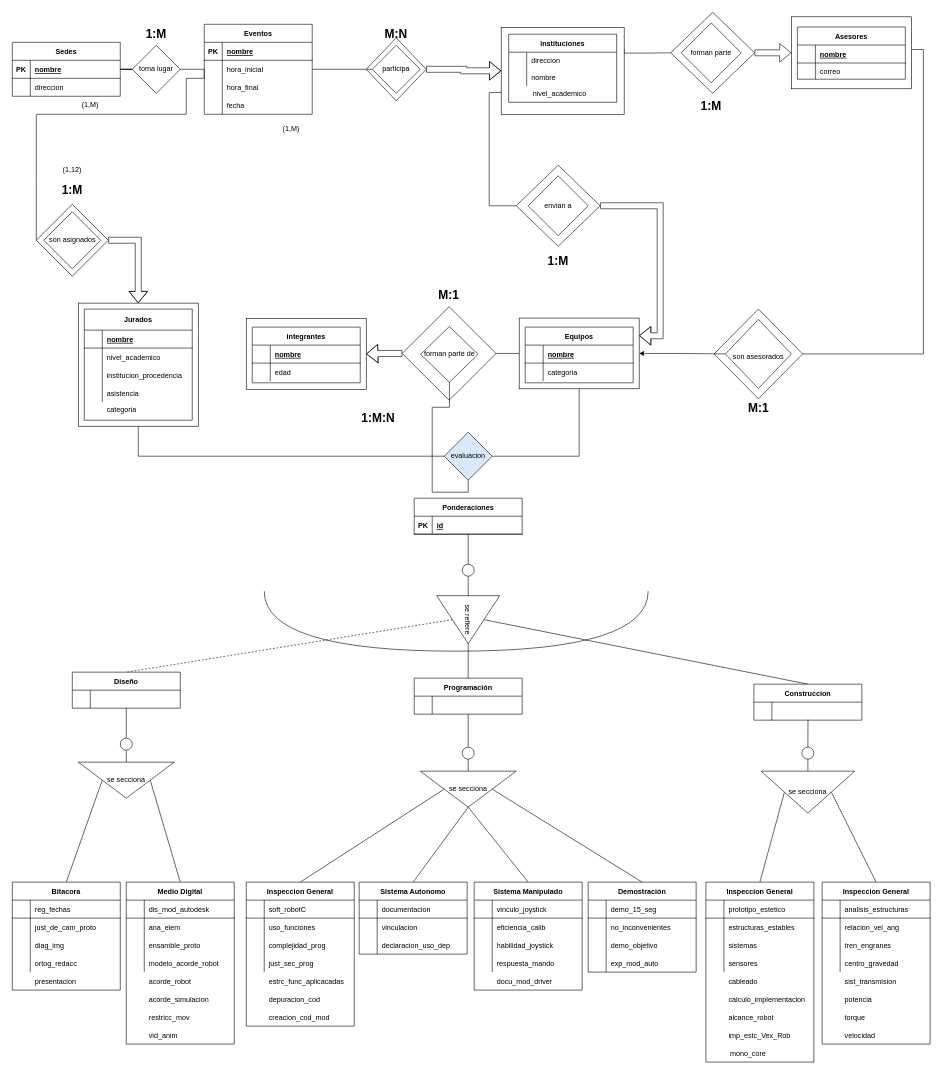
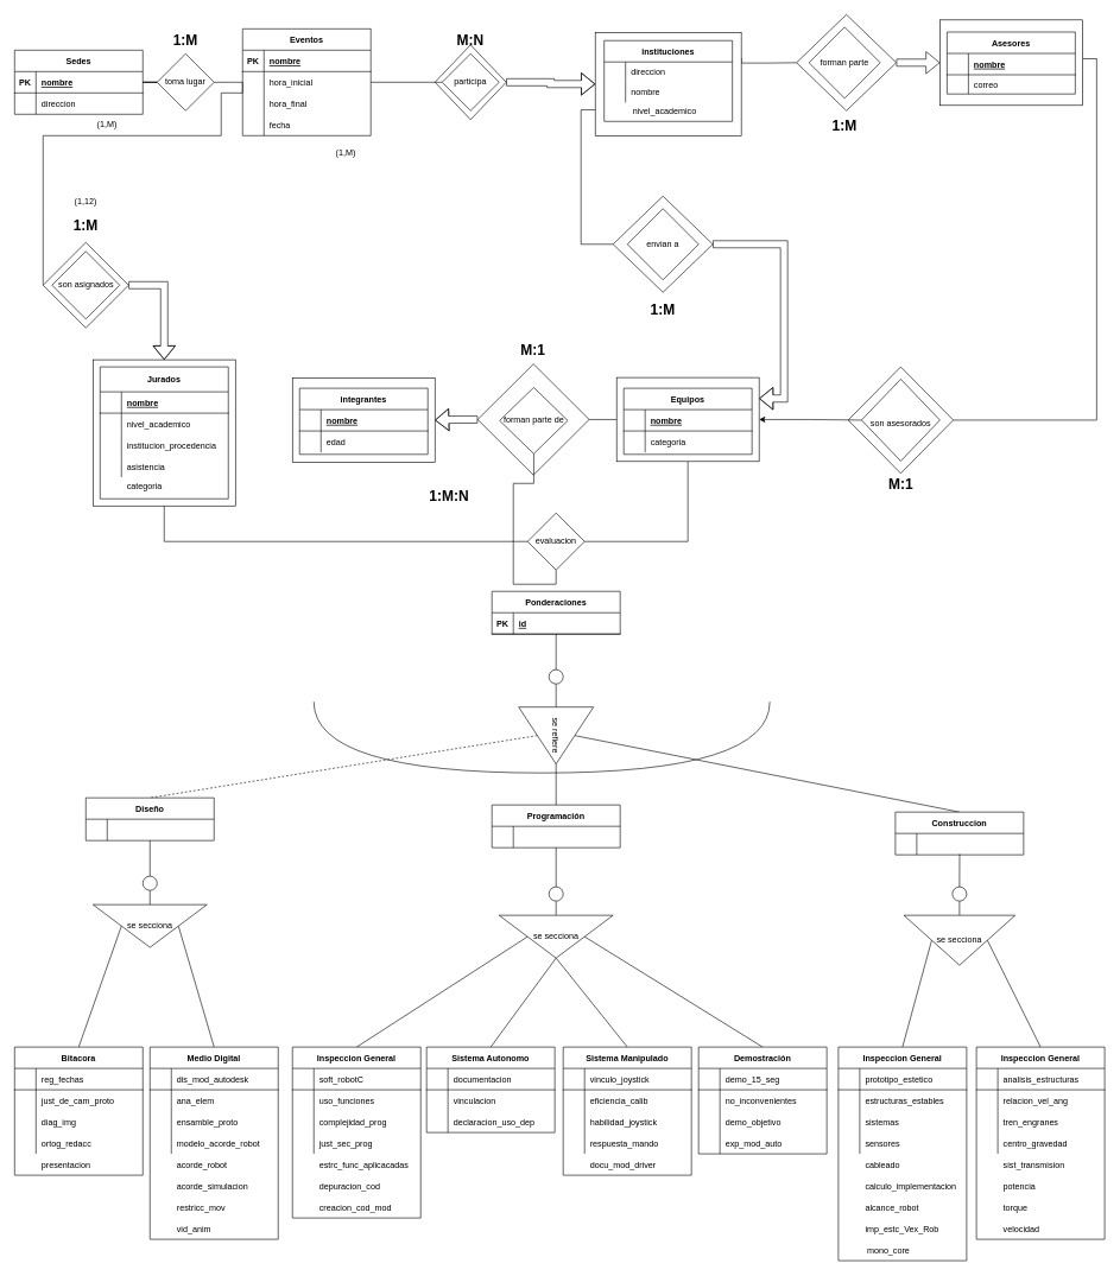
- <mxCell id="89" value="evaluacion" style="rhombus;whiteSpace=wrap;html=1;fillColor=#dae8fc;" parent="1" vertex="1"><mxGeometry x="740" y="720" width="80" height="80" as="geometry" /></mxCell>
+ <mxCell id="89" value="evaluacion" style="rhombus;whiteSpace=wrap;html=1;" parent="1" vertex="1"><mxGeometry x="740" y="720" width="80" height="80" as="geometry" /></mxCell>
